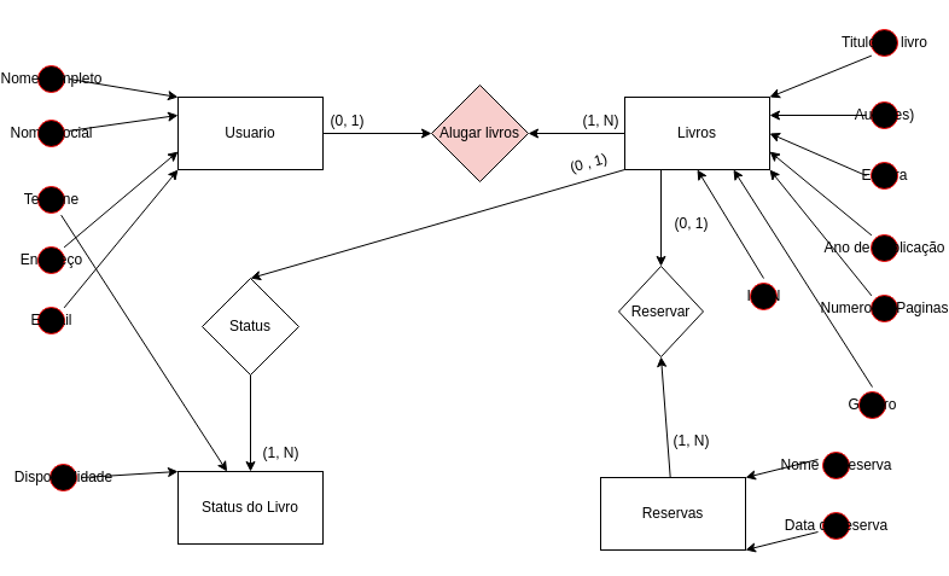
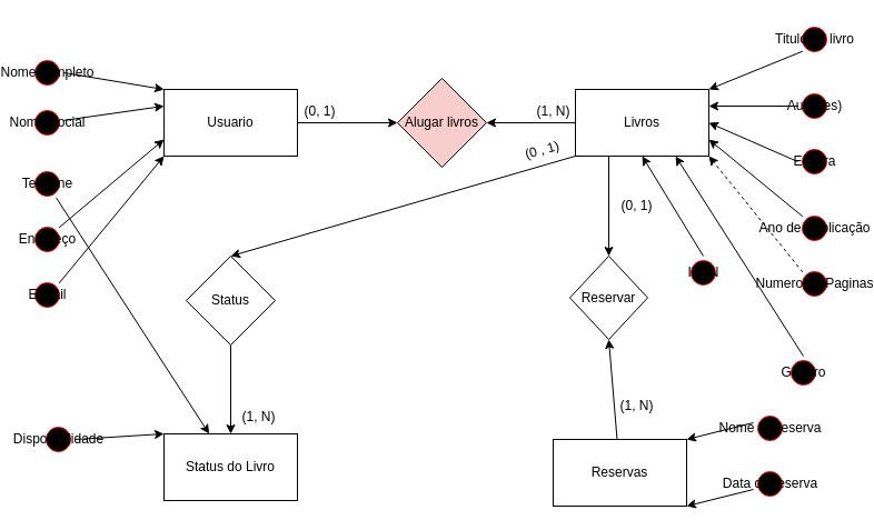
- <mxCell id="27" style="edgeStyle=none;html=1;exitX=0;exitY=0;exitDx=0;exitDy=0;entryX=1;entryY=1;entryDx=0;entryDy=0;" parent="1" source="28" target="7" edge="1"><mxGeometry relative="1" as="geometry" /></mxCell>
+ <mxCell id="27" style="edgeStyle=none;html=1;exitX=0;exitY=0;exitDx=0;exitDy=0;entryX=1;entryY=1;entryDx=0;entryDy=0;dashed=1;" parent="1" source="28" target="7" edge="1"><mxGeometry relative="1" as="geometry" /></mxCell>
- <mxCell id="48" value="Reservar" style="rhombus;whiteSpace=wrap;html=1;" parent="1" vertex="1"><mxGeometry x="505" y="220" width="70" height="75" as="geometry" /></mxCell>
+ <mxCell id="48" value="Reservar" style="rhombus;whiteSpace=wrap;html=1;" parent="1" vertex="1"><mxGeometry x="505" y="230" width="70" height="75" as="geometry" /></mxCell>
